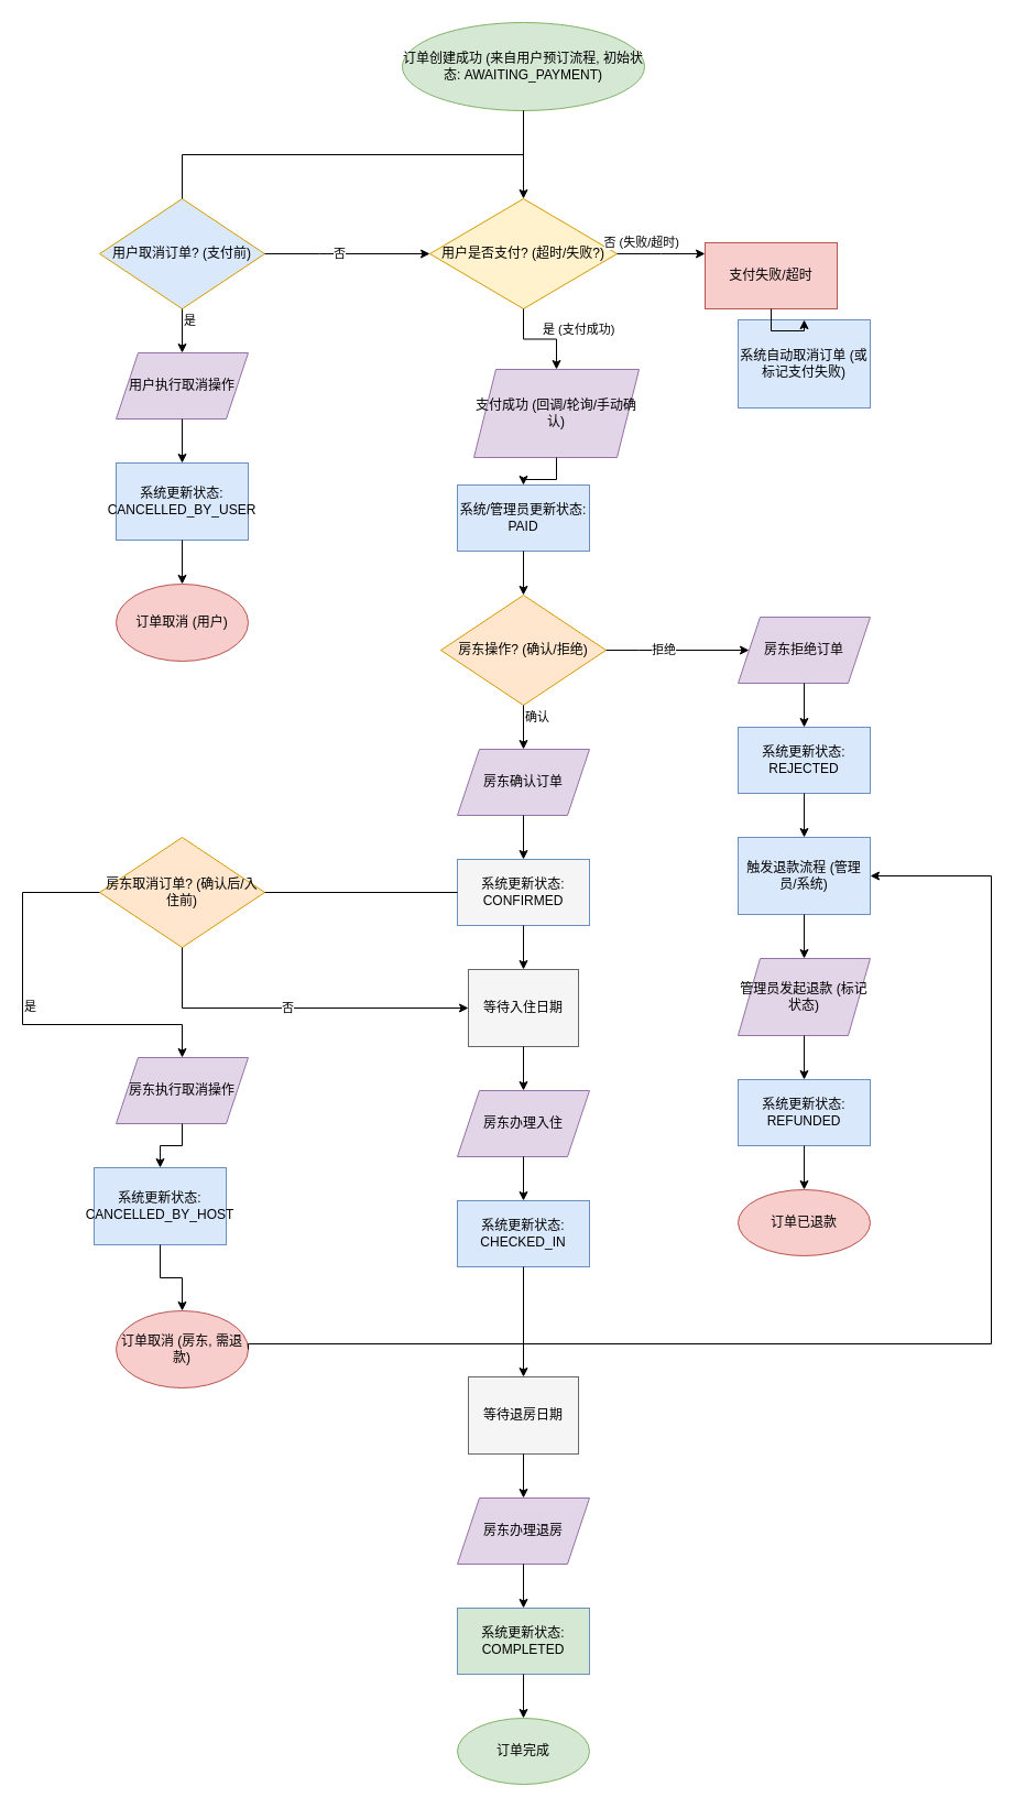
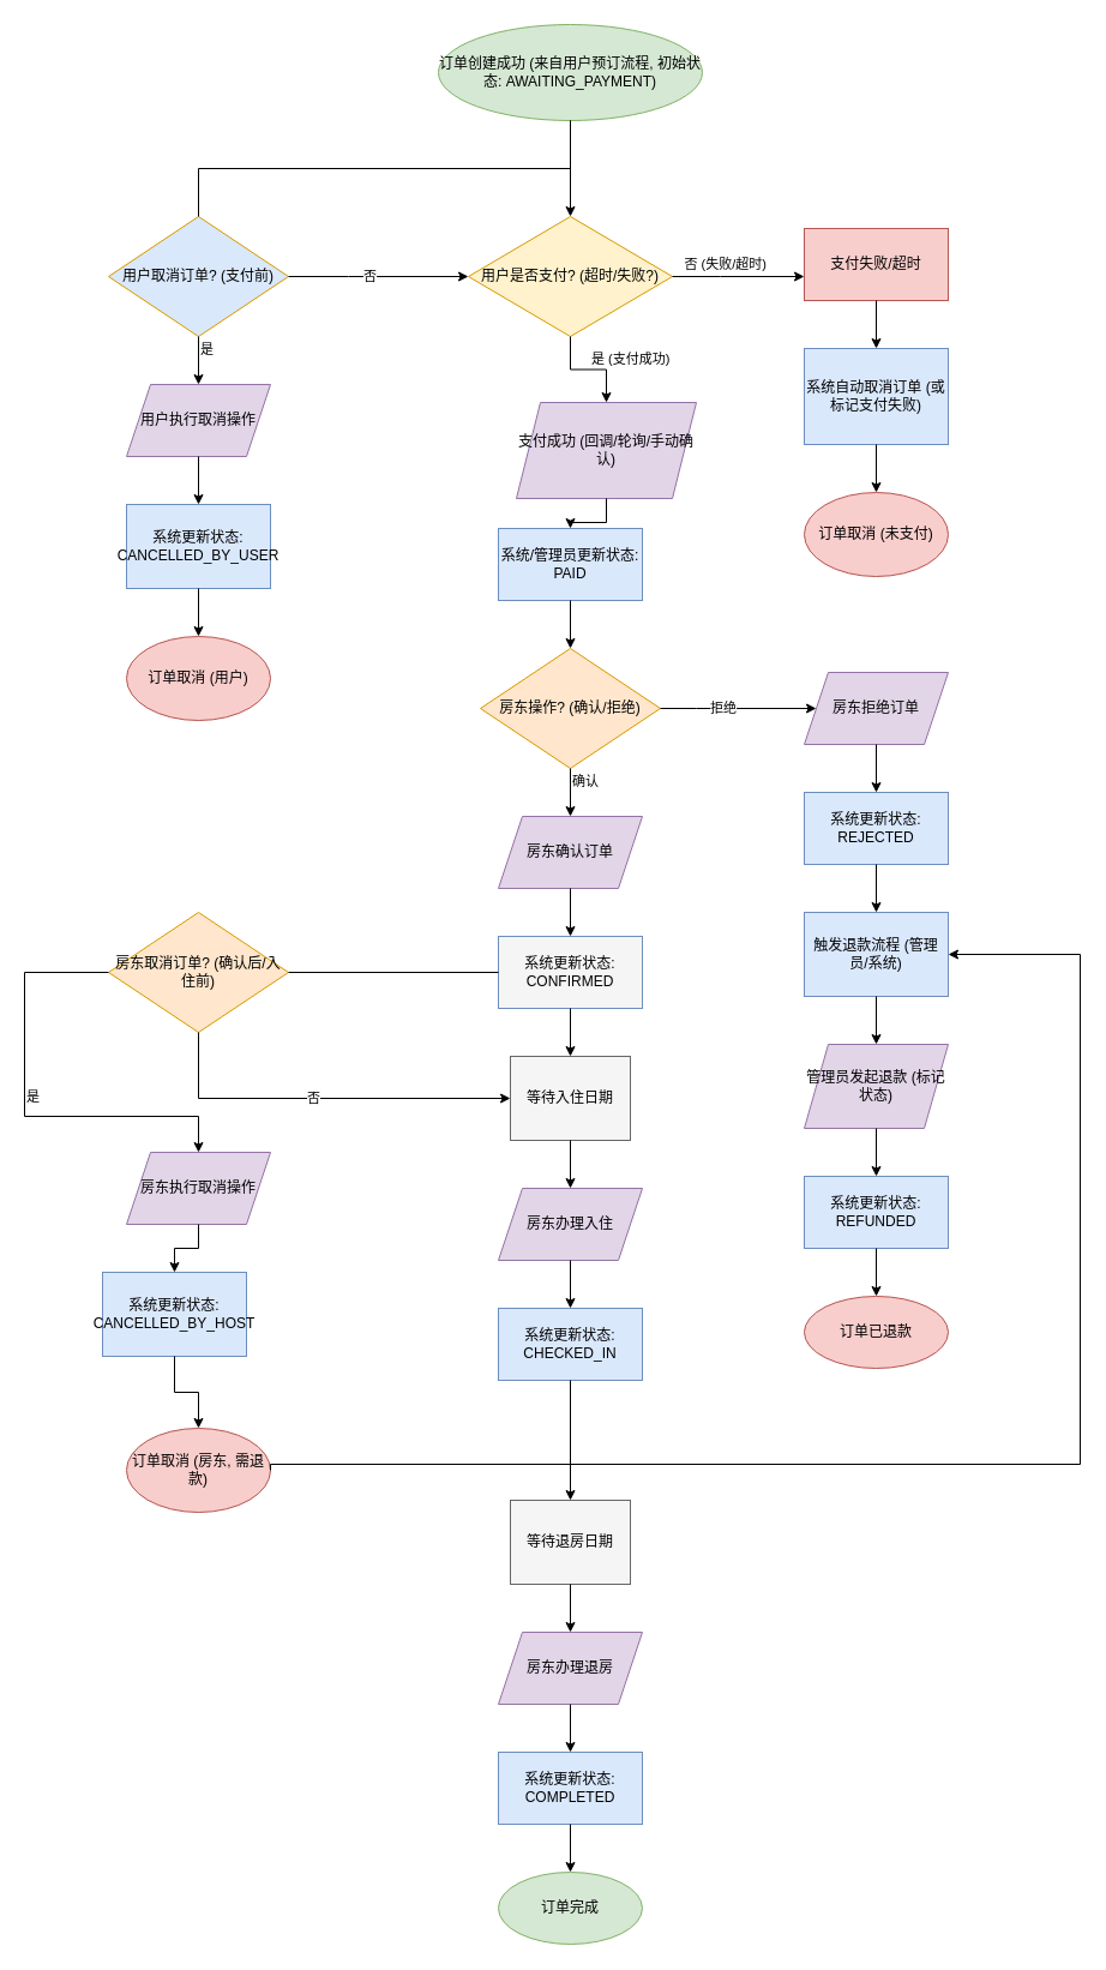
- <mxCell id="15" value="支付失败/超时" style="rounded=0;whiteSpace=wrap;html=1;fillColor=#f8cecc;strokeColor=#b85450;" parent="1" vertex="1"><mxGeometry x="640" y="220" width="120" height="60" as="geometry" /></mxCell>
+ <mxCell id="15" value="支付失败/超时" style="rounded=0;whiteSpace=wrap;html=1;fillColor=#f8cecc;strokeColor=#b85450;" parent="1" vertex="1"><mxGeometry x="670" y="190" width="120" height="60" as="geometry" /></mxCell>
+ <mxCell id="49" value="" style="edgeStyle=orthogonalEdgeStyle;rounded=0;orthogonalLoop=1;jettySize=auto;html=1;endArrow=classic;endFill=1;" parent="1" source="16" target="17" edge="1"><mxGeometry relative="1" as="geometry" /></mxCell>
+ <mxCell id="17" value="订单取消 (未支付)" style="ellipse;whiteSpace=wrap;html=1;fillColor=#f8cecc;strokeColor=#b85450;" parent="1" vertex="1"><mxGeometry x="670" y="410" width="120" height="70" as="geometry" /></mxCell>
- <mxCell id="14" value="系统更新状态: COMPLETED" style="rounded=0;whiteSpace=wrap;html=1;fillColor=#d5e8d4;strokeColor=#6c8ebf;" parent="1" vertex="1"><mxGeometry x="415" y="1460" width="120" height="60" as="geometry" /></mxCell>
+ <mxCell id="14" value="系统更新状态: COMPLETED" style="rounded=0;whiteSpace=wrap;html=1;fillColor=#dae8fc;strokeColor=#6c8ebf;" parent="1" vertex="1"><mxGeometry x="415" y="1460" width="120" height="60" as="geometry" /></mxCell>
